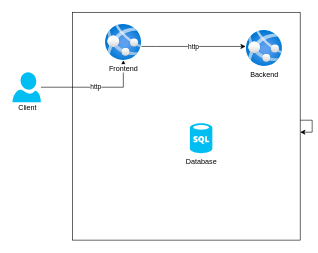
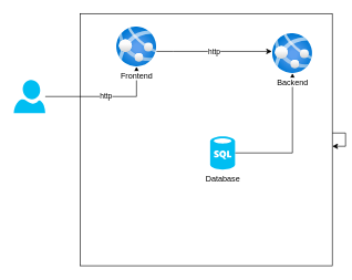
+ <mxCell id="10" style="edgeStyle=orthogonalEdgeStyle;rounded=0;orthogonalLoop=1;jettySize=auto;html=1;" edge="1" parent="1" source="11" target="12"><mxGeometry relative="1" as="geometry" /></mxCell>
- <mxCell id="4" value="Client&lt;br&gt;" style="text;html=1;align=center;verticalAlign=middle;resizable=0;points=[];autosize=1;strokeColor=none;fillColor=none;" vertex="1" parent="2"><mxGeometry y="50" width="50" height="20" as="geometry" /></mxCell>
